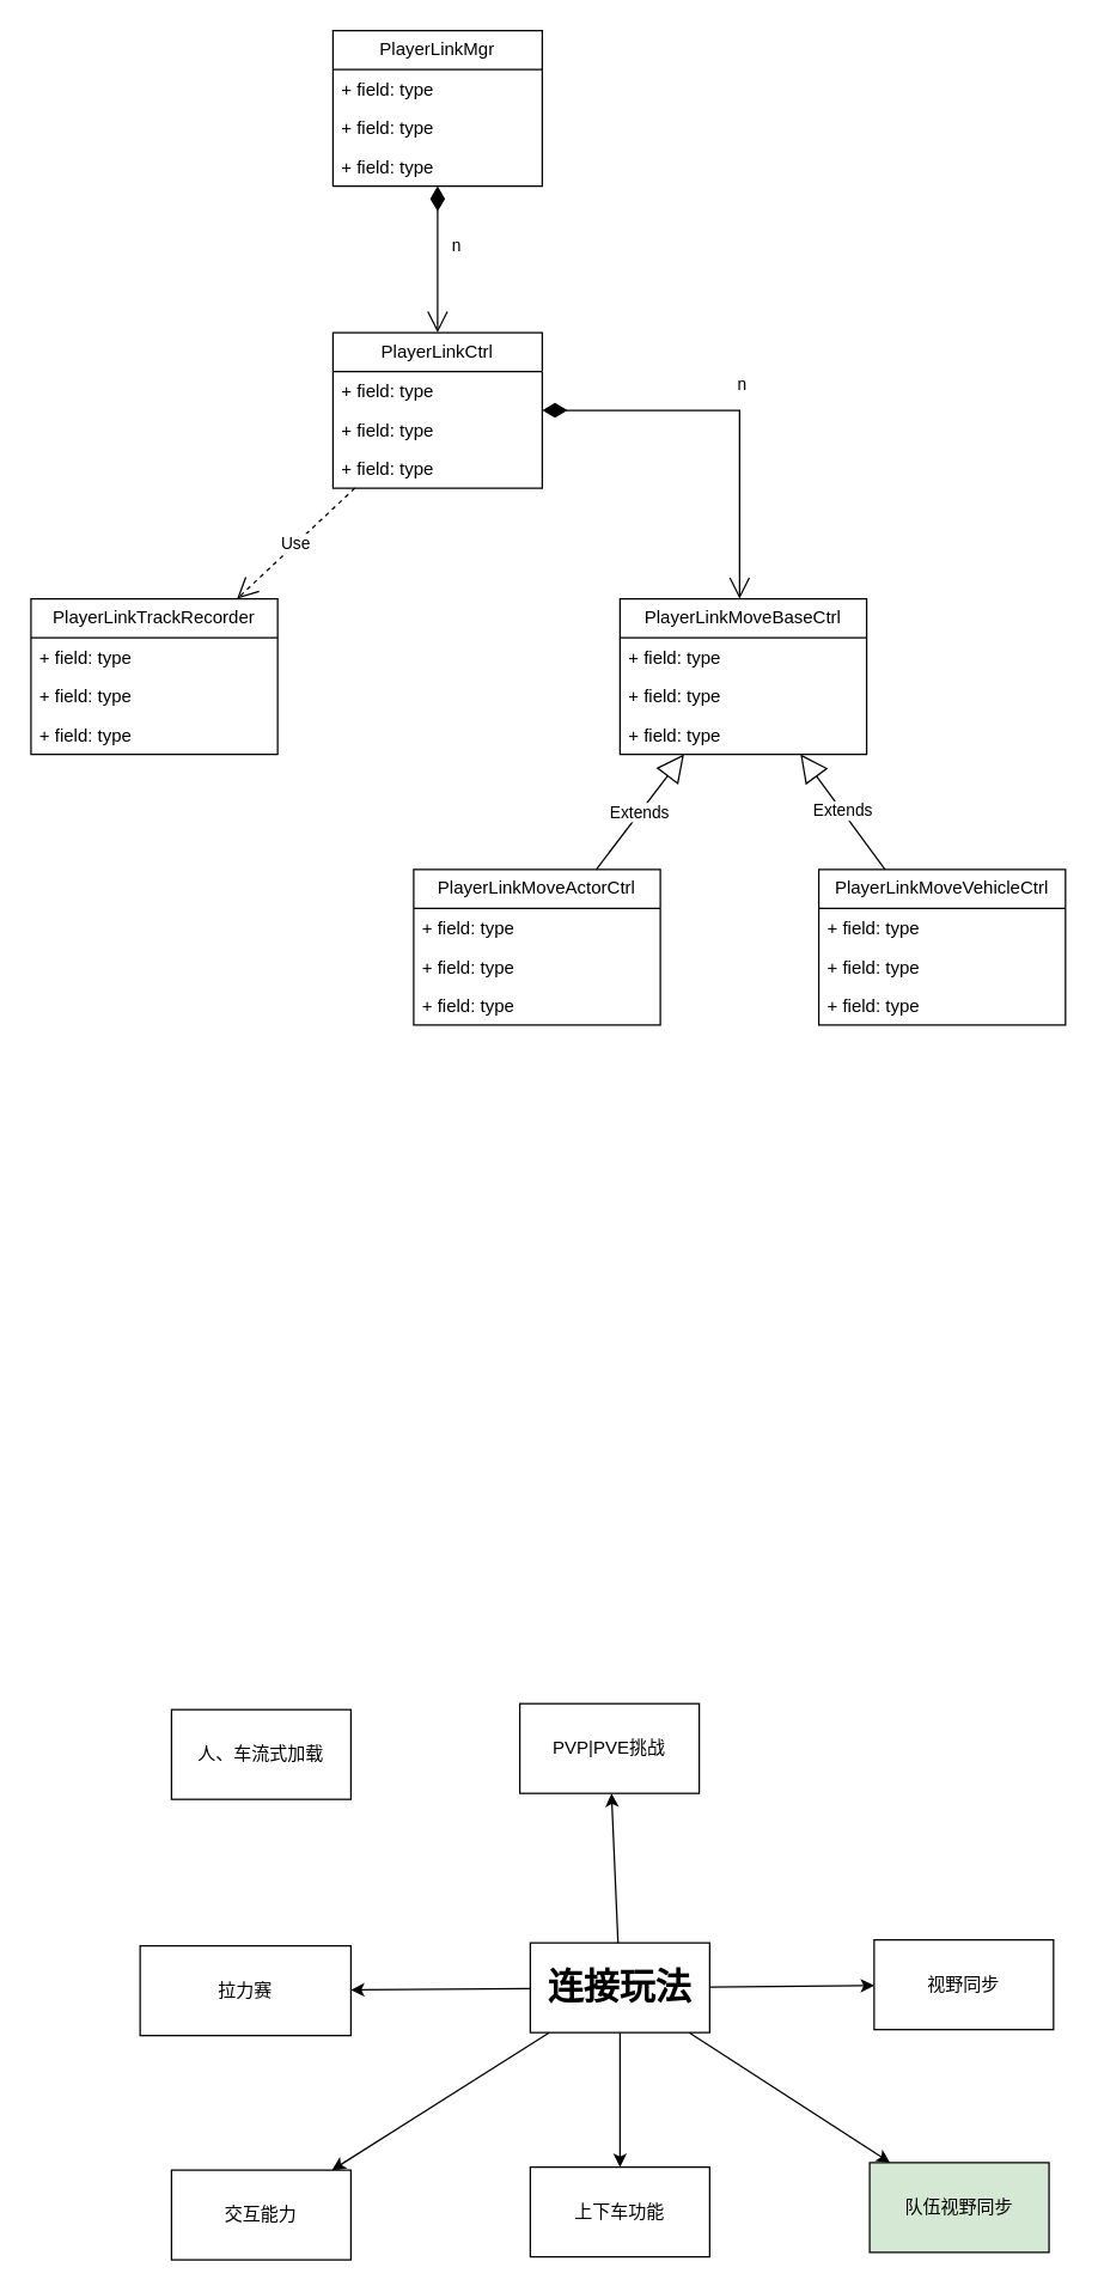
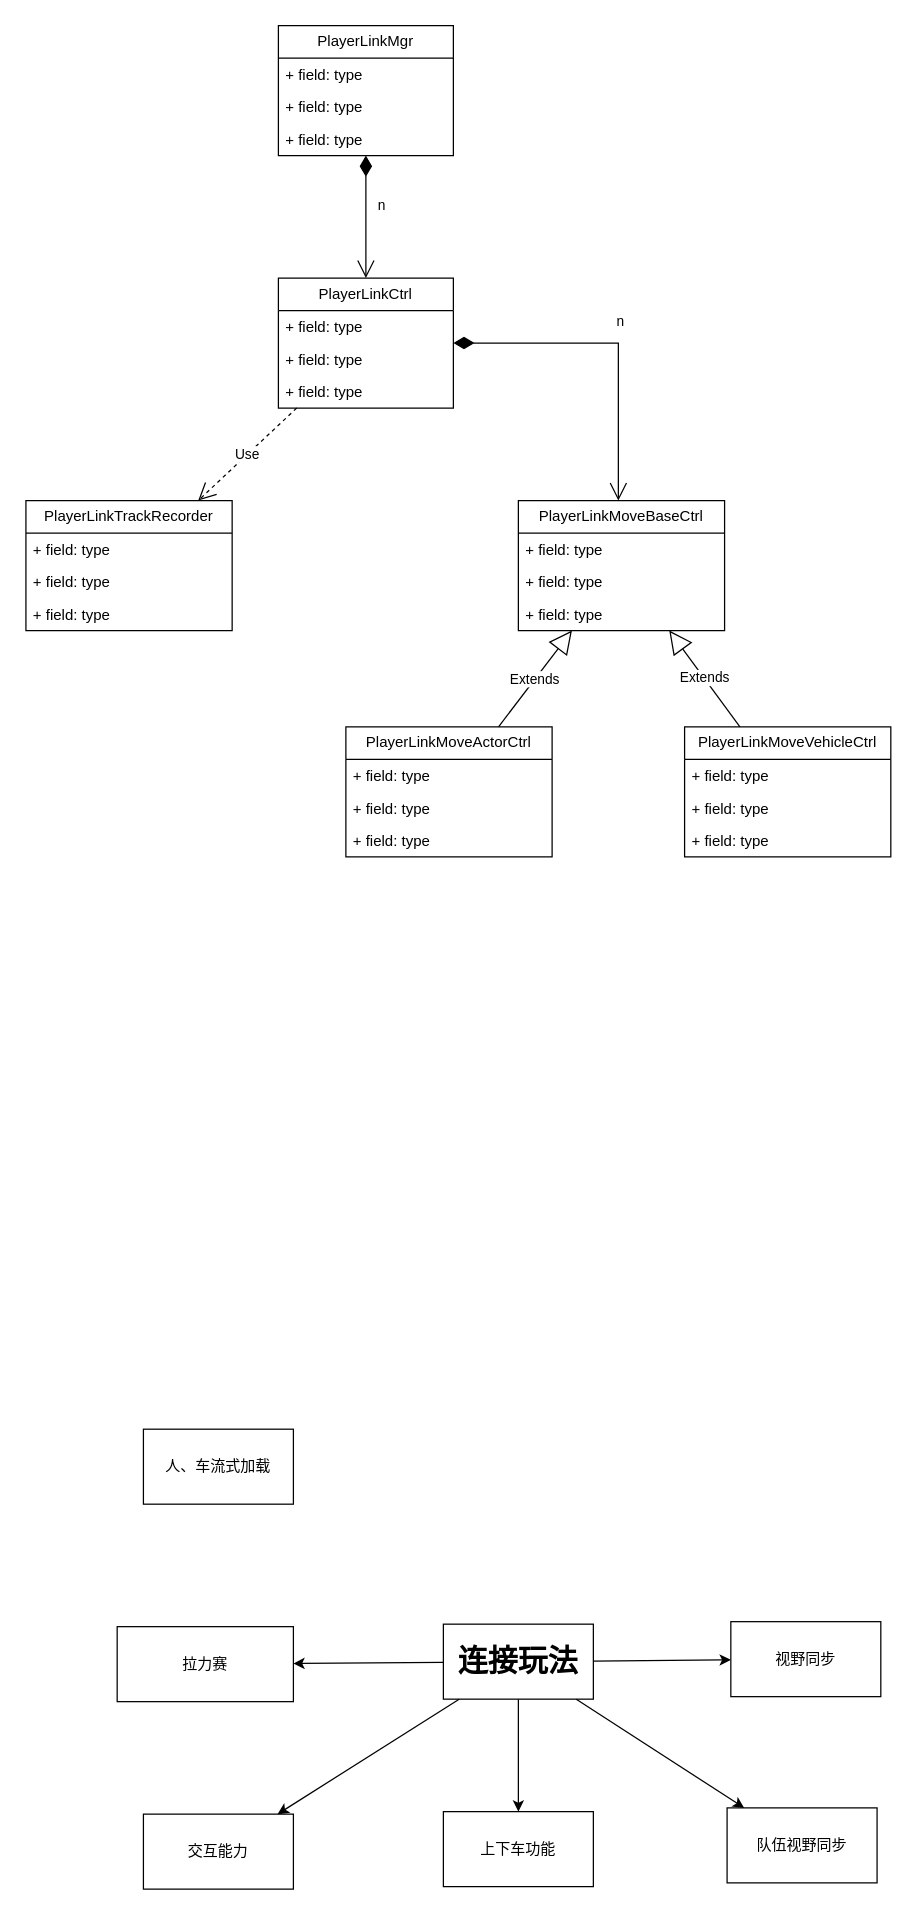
- <mxCell id="33" value="PVP|PVE挑战" style="rounded=0;whiteSpace=wrap;html=1;" vertex="1" parent="1"><mxGeometry x="347" y="1139" width="120" height="60" as="geometry" /></mxCell>
- <mxCell id="39" value="" style="endArrow=classic;html=1;rounded=0;" edge="1" parent="1" source="31" target="33"><mxGeometry width="50" height="50" relative="1" as="geometry"><mxPoint x="378" y="1309" as="sourcePoint" /><mxPoint x="230" y="1213" as="targetPoint" /></mxGeometry></mxCell>
- <mxCell id="35" value="队伍视野同步" style="rounded=0;whiteSpace=wrap;html=1;fillColor=#d5e8d4;" vertex="1" parent="1"><mxGeometry x="581" y="1446" width="120" height="60" as="geometry" /></mxCell>
+ <mxCell id="35" value="队伍视野同步" style="rounded=0;whiteSpace=wrap;html=1;" vertex="1" parent="1"><mxGeometry x="581" y="1446" width="120" height="60" as="geometry" /></mxCell>
